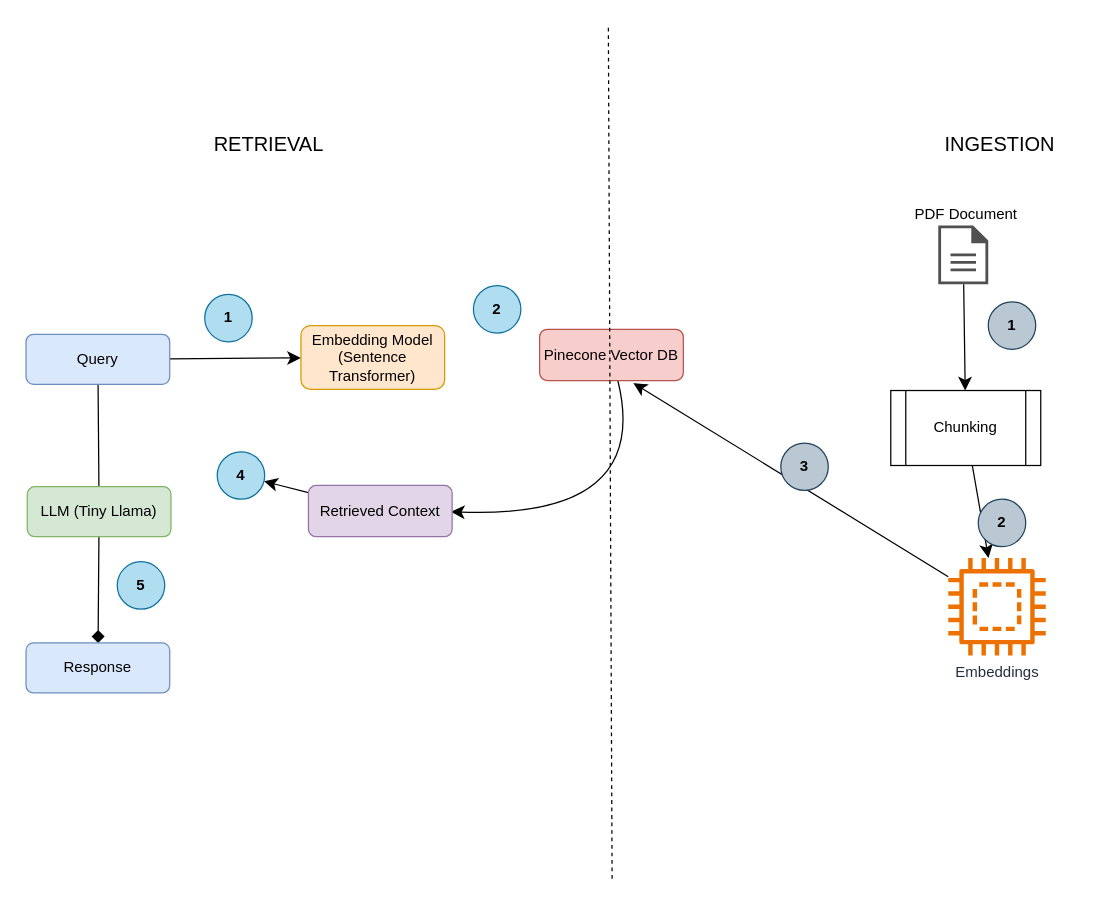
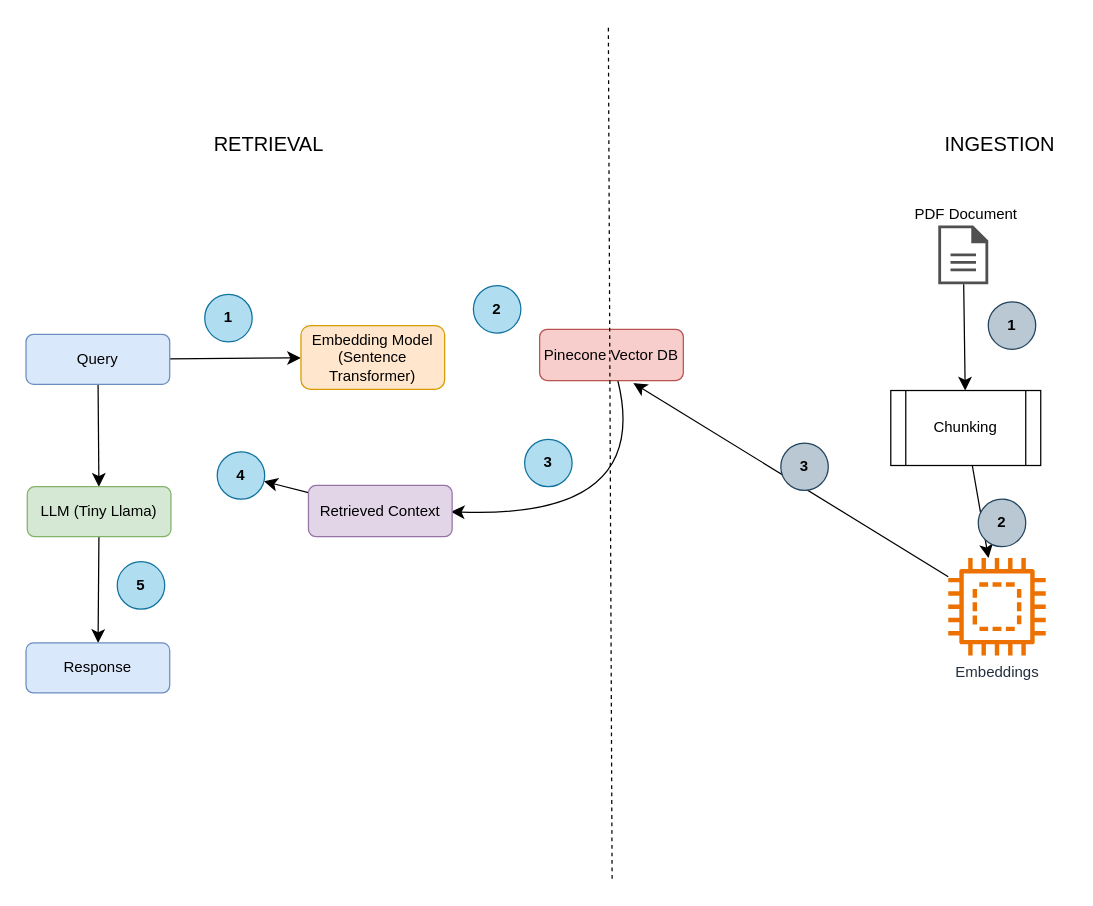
+ <mxCell id="24" value="&lt;b&gt;3&lt;/b&gt;" style="ellipse;whiteSpace=wrap;html=1;aspect=fixed;fillColor=#b1ddf0;strokeColor=#10739e;" vertex="1" parent="1"><mxGeometry x="419" y="351" width="38" height="38" as="geometry" /></mxCell>
- <mxCell id="5" value="" style="edgeStyle=none;curved=1;rounded=0;orthogonalLoop=1;jettySize=auto;html=1;fontSize=12;startSize=8;endSize=8;endArrow=none;" edge="1" parent="1" source="6" target="18"><mxGeometry relative="1" as="geometry" /></mxCell>
+ <mxCell id="5" value="" style="edgeStyle=none;curved=1;rounded=0;orthogonalLoop=1;jettySize=auto;html=1;fontSize=12;startSize=8;endSize=8;" edge="1" parent="1" source="6" target="18"><mxGeometry relative="1" as="geometry" /></mxCell>
- <mxCell id="17" value="" style="edgeStyle=none;curved=1;rounded=0;orthogonalLoop=1;jettySize=auto;html=1;fontSize=12;startSize=8;endSize=8;endArrow=diamond;" edge="1" parent="1" source="18" target="19"><mxGeometry relative="1" as="geometry" /></mxCell>
+ <mxCell id="17" value="" style="edgeStyle=none;curved=1;rounded=0;orthogonalLoop=1;jettySize=auto;html=1;fontSize=12;startSize=8;endSize=8;" edge="1" parent="1" source="18" target="19"><mxGeometry relative="1" as="geometry" /></mxCell>
